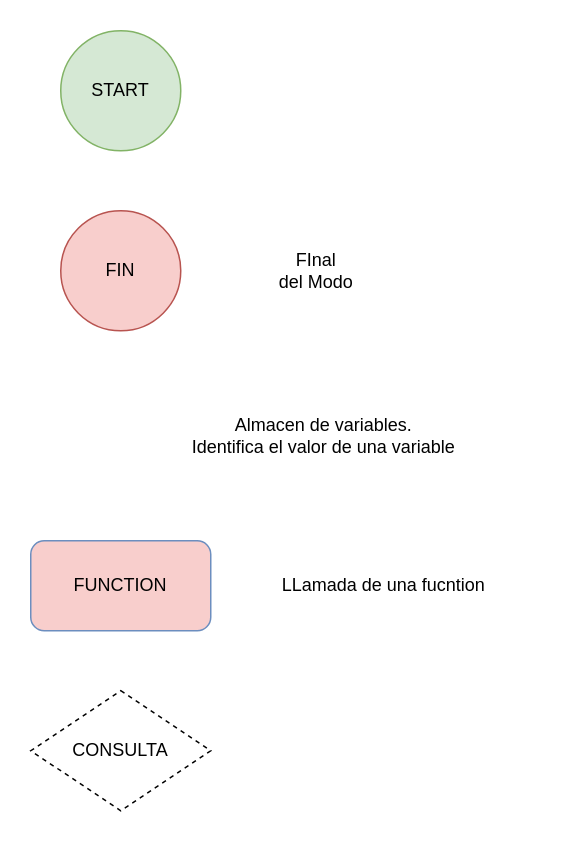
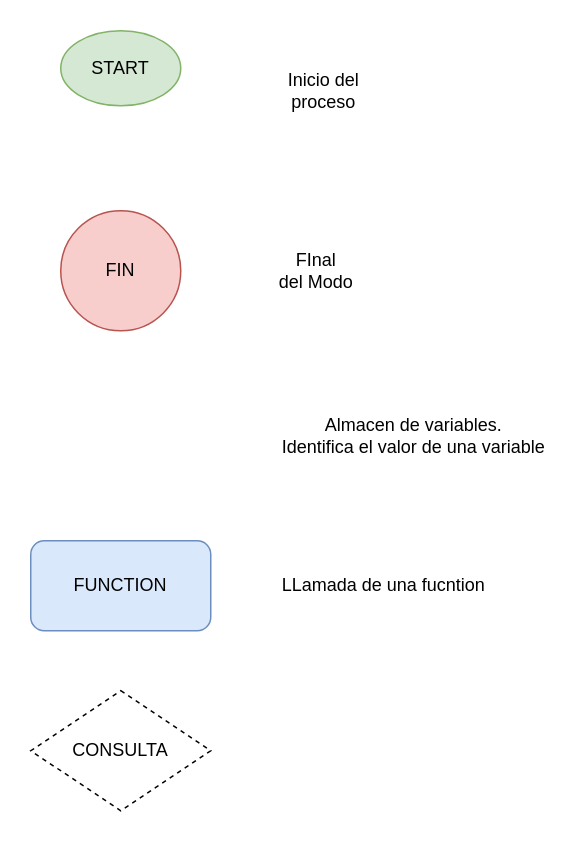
- <mxCell id="2" value="START" style="ellipse;whiteSpace=wrap;html=1;aspect=fixed;fillColor=#d5e8d4;strokeColor=#82b366;" parent="1" vertex="1"><mxGeometry x="40" y="20" width="80" height="80" as="geometry" /></mxCell>
+ <mxCell id="2" value="START" style="ellipse;whiteSpace=wrap;html=1;aspect=fixed;fillColor=#d5e8d4;strokeColor=#82b366;" parent="1" vertex="1"><mxGeometry x="40" y="20" width="80" height="50" as="geometry" /></mxCell>
+ <mxCell id="3" value="Inicio del&lt;br&gt;proceso" style="text;html=1;align=center;verticalAlign=middle;resizable=0;points=[];autosize=1;" parent="1" vertex="1"><mxGeometry x="185" y="45" width="60" height="30" as="geometry" /></mxCell>
- <mxCell id="6" value="Almacen de variables.&lt;br&gt;Identifica el valor de una variable" style="text;html=1;align=center;verticalAlign=middle;resizable=0;points=[];autosize=1;" parent="1" vertex="1"><mxGeometry x="120" y="275" width="190" height="30" as="geometry" /></mxCell>
+ <mxCell id="6" value="Almacen de variables.&lt;br&gt;Identifica el valor de una variable" style="text;html=1;align=center;verticalAlign=middle;resizable=0;points=[];autosize=1;" parent="1" vertex="1"><mxGeometry x="180" y="275" width="190" height="30" as="geometry" /></mxCell>
- <mxCell id="7" value="FUNCTION" style="rounded=1;whiteSpace=wrap;html=1;fillColor=#f8cecc;strokeColor=#6c8ebf;" parent="1" vertex="1"><mxGeometry x="20" y="360" width="120" height="60" as="geometry" /></mxCell>
+ <mxCell id="7" value="FUNCTION" style="rounded=1;whiteSpace=wrap;html=1;fillColor=#dae8fc;strokeColor=#6c8ebf;" parent="1" vertex="1"><mxGeometry x="20" y="360" width="120" height="60" as="geometry" /></mxCell>
